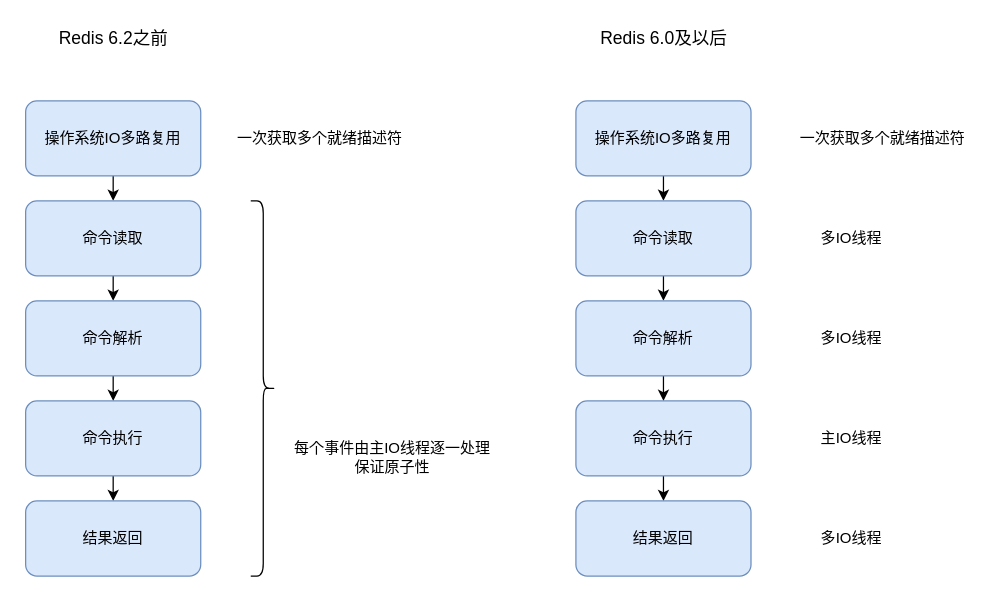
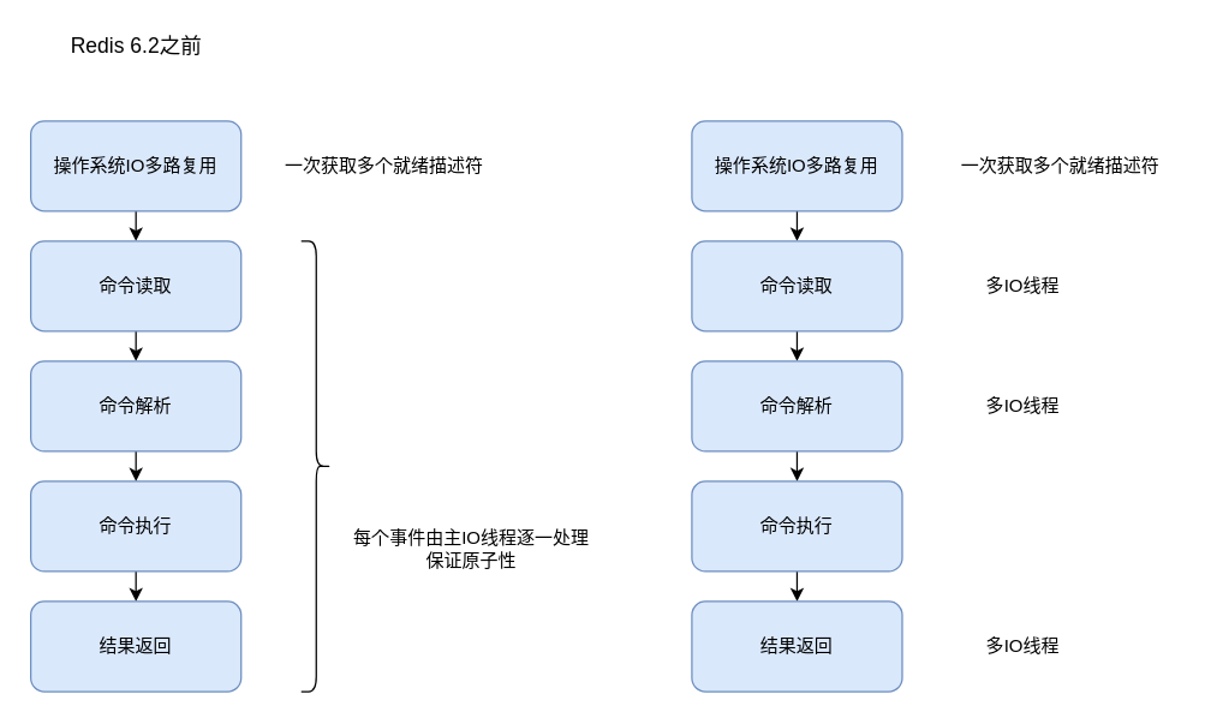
- <mxCell id="29" value="&lt;font style=&quot;font-size: 14px&quot;&gt;Redis 6.0及以后&lt;/font&gt;" style="text;html=1;align=center;verticalAlign=middle;resizable=0;points=[];autosize=1;strokeColor=none;fillColor=none;" vertex="1" parent="1"><mxGeometry x="470" y="20" width="120" height="20" as="geometry" /></mxCell>
- <mxCell id="14" value="主IO线程" style="text;html=1;align=center;verticalAlign=middle;resizable=0;points=[];autosize=1;strokeColor=none;fillColor=none;" vertex="1" parent="1"><mxGeometry x="650" y="340" width="60" height="20" as="geometry" /></mxCell>
